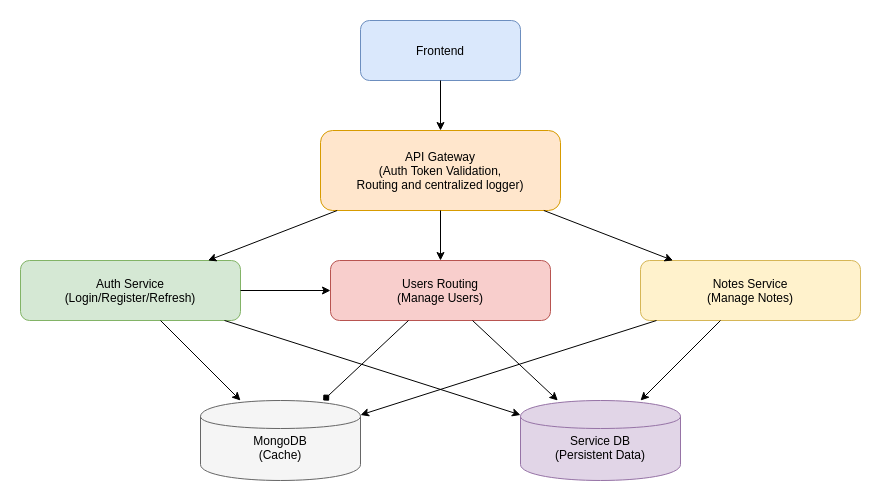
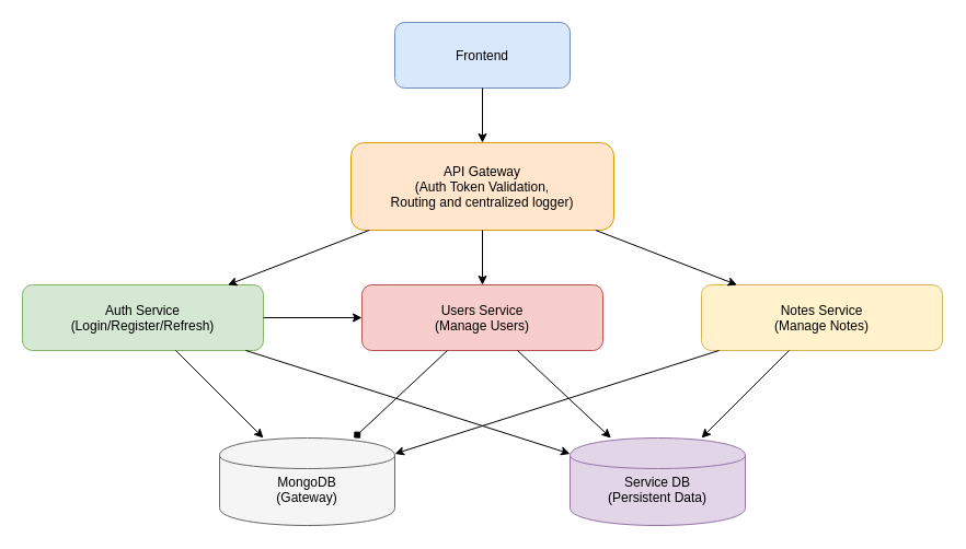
- <mxCell id="5" value="Users Routing &#10;(Manage Users)" style="shape=rectangle;fillColor=#f8cecc;strokeColor=#b85450;rounded=1;" parent="1" vertex="1"><mxGeometry x="330" y="260" width="220" height="60" as="geometry" /></mxCell>
+ <mxCell id="5" value="Users Service &#10;(Manage Users)" style="shape=rectangle;fillColor=#f8cecc;strokeColor=#b85450;rounded=1;" parent="1" vertex="1"><mxGeometry x="330" y="260" width="220" height="60" as="geometry" /></mxCell>
- <mxCell id="8" value="&#10;MongoDB &#10;(Cache)" style="shape=cylinder;fillColor=#f5f5f5;strokeColor=#666666;" parent="1" vertex="1"><mxGeometry x="200" y="400" width="160" height="80" as="geometry" /></mxCell>
+ <mxCell id="8" value="&#10;MongoDB &#10;(Gateway)" style="shape=cylinder;fillColor=#f5f5f5;strokeColor=#666666;" parent="1" vertex="1"><mxGeometry x="200" y="400" width="160" height="80" as="geometry" /></mxCell>
